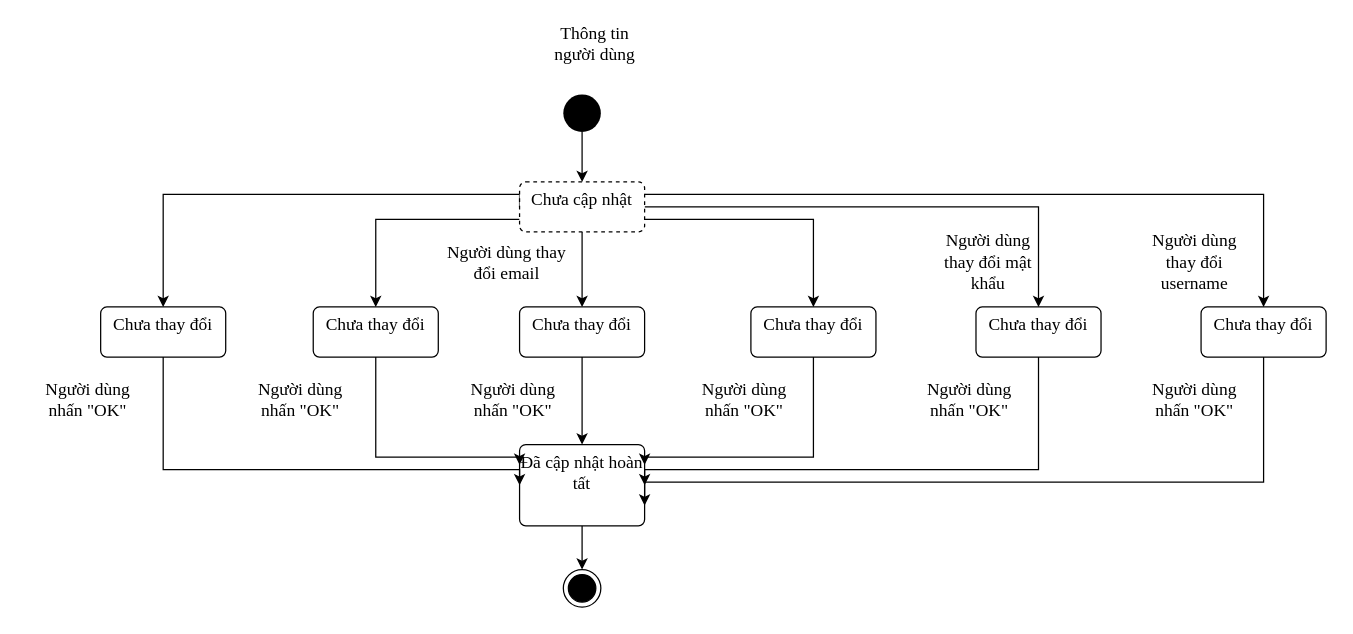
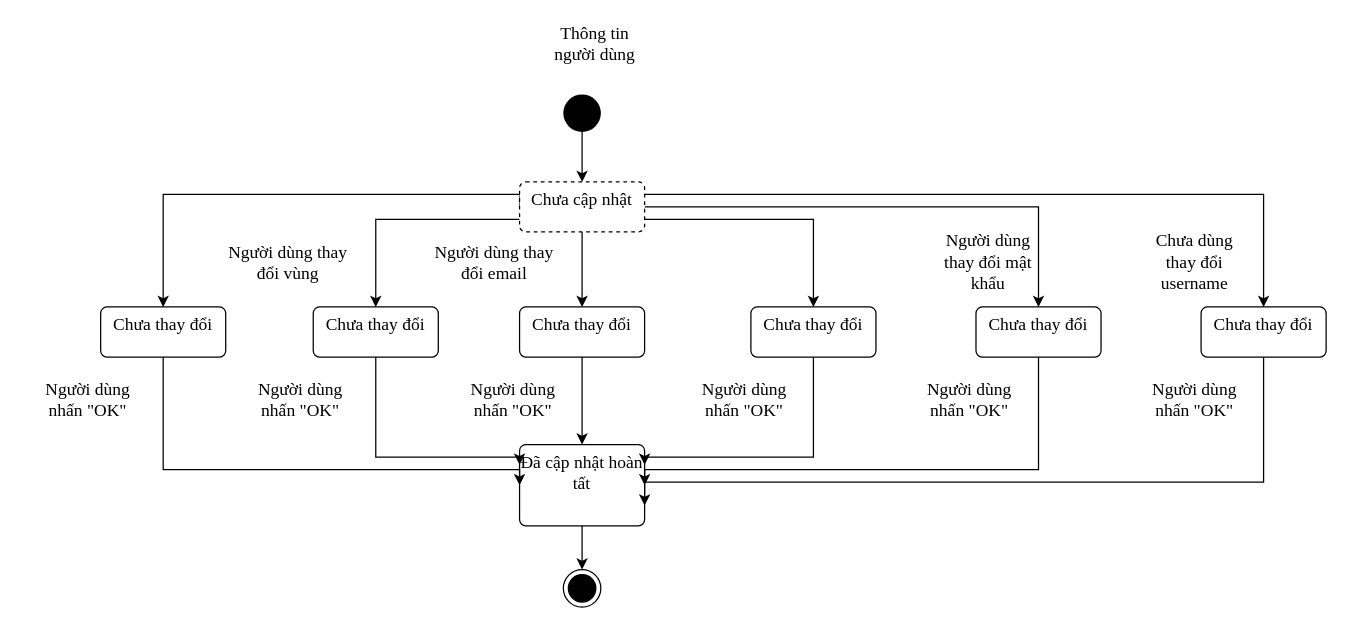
+ <mxCell id="27" value="Người dùng thay đổi vùng" style="text;html=1;strokeColor=none;fillColor=none;align=center;verticalAlign=middle;whiteSpace=wrap;rounded=0;fontFamily=Verdana;fontSize=14;" parent="1" vertex="1"><mxGeometry x="180" y="195" width="100" height="30" as="geometry" /></mxCell>
- <mxCell id="28" value="Người dùng thay đổi email" style="text;html=1;strokeColor=none;fillColor=none;align=center;verticalAlign=middle;whiteSpace=wrap;rounded=0;fontFamily=Verdana;fontSize=14;" parent="1" vertex="1"><mxGeometry x="350" y="195" width="110" height="30" as="geometry" /></mxCell>
+ <mxCell id="28" value="Người dùng thay đổi email" style="text;html=1;strokeColor=none;fillColor=none;align=center;verticalAlign=middle;whiteSpace=wrap;rounded=0;fontFamily=Verdana;fontSize=14;" parent="1" vertex="1"><mxGeometry x="340" y="195" width="110" height="30" as="geometry" /></mxCell>
- <mxCell id="30" value="Người dùng thay đổi username" style="text;html=1;strokeColor=none;fillColor=none;align=center;verticalAlign=middle;whiteSpace=wrap;rounded=0;fontFamily=Verdana;fontSize=14;" parent="1" vertex="1"><mxGeometry x="910" y="185" width="90" height="50" as="geometry" /></mxCell>
+ <mxCell id="30" value="Chưa dùng thay đổi username" style="text;html=1;strokeColor=none;fillColor=none;align=center;verticalAlign=middle;whiteSpace=wrap;rounded=0;fontFamily=Verdana;fontSize=14;" parent="1" vertex="1"><mxGeometry x="910" y="185" width="90" height="50" as="geometry" /></mxCell>
